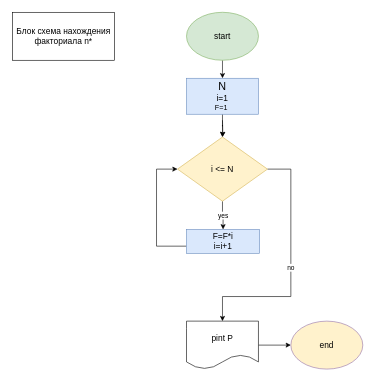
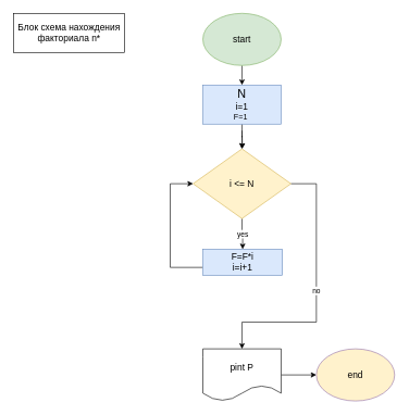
- <mxCell id="2" value="Блок схема нахождения факториала n*" style="rounded=0;whiteSpace=wrap;html=1;fontSize=14;" parent="1" vertex="1"><mxGeometry x="20" y="20" width="170" height="80" as="geometry" /></mxCell>
+ <mxCell id="2" value="Блок схема нахождения факториала n*" style="rounded=0;whiteSpace=wrap;html=1;fontSize=14;" parent="1" vertex="1"><mxGeometry x="20" y="20" width="170" height="60" as="geometry" /></mxCell>
